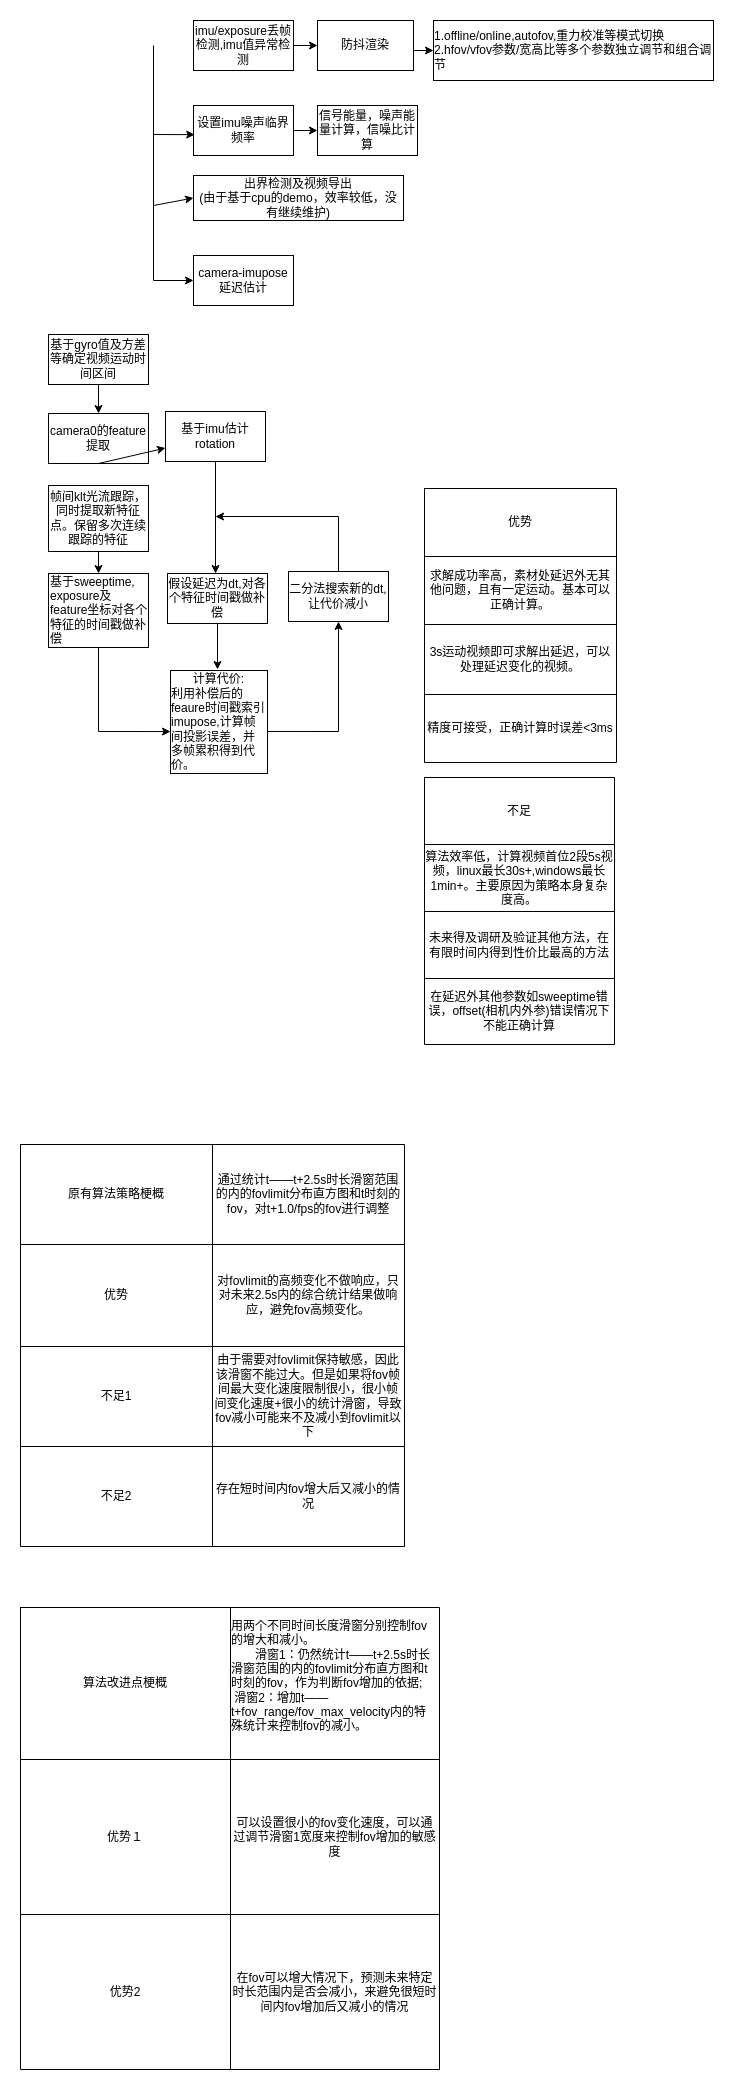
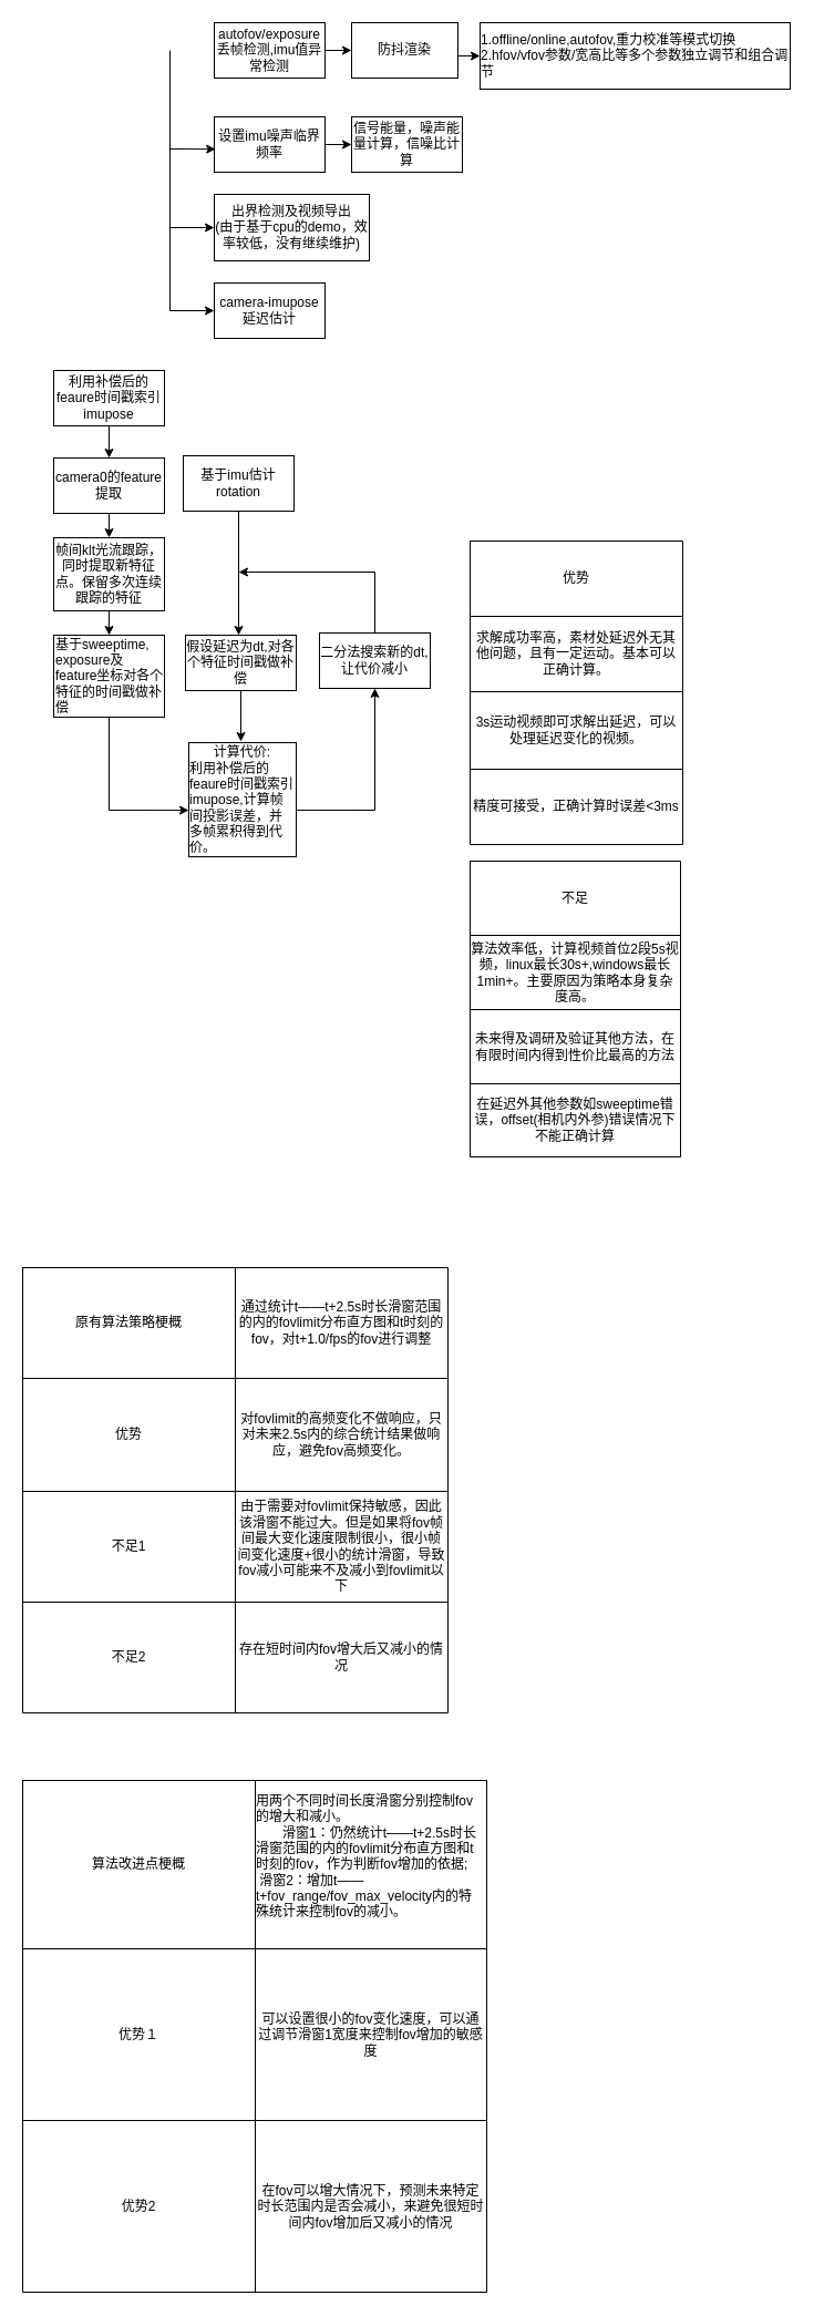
- <mxCell id="2" value="&lt;div&gt;imu/exposure丢帧检测,imu值异常检测&lt;/div&gt;" style="rounded=0;whiteSpace=wrap;html=1;" parent="1" vertex="1"><mxGeometry x="193" y="20" width="100" height="50" as="geometry" /></mxCell>
+ <mxCell id="2" value="&lt;div&gt;autofov/exposure丢帧检测,imu值异常检测&lt;/div&gt;" style="rounded=0;whiteSpace=wrap;html=1;" parent="1" vertex="1"><mxGeometry x="193" y="20" width="100" height="50" as="geometry" /></mxCell>
- <mxCell id="13" value="&lt;div&gt;出界检测及视频导出&lt;/div&gt;&lt;div&gt;(由于基于cpu的demo，效率较低，没有继续维护)&lt;br&gt;&lt;/div&gt;" style="rounded=0;whiteSpace=wrap;html=1;" vertex="1" parent="1"><mxGeometry x="193" y="175" width="210" height="45" as="geometry" /></mxCell>
+ <mxCell id="13" value="&lt;div&gt;出界检测及视频导出&lt;/div&gt;&lt;div&gt;(由于基于cpu的demo，效率较低，没有继续维护)&lt;br&gt;&lt;/div&gt;" style="rounded=0;whiteSpace=wrap;html=1;" vertex="1" parent="1"><mxGeometry x="193" y="175" width="140" height="60" as="geometry" /></mxCell>
- <mxCell id="21" value="基于gyro值及方差等确定视频运动时间区间" style="rounded=0;whiteSpace=wrap;html=1;" vertex="1" parent="1"><mxGeometry x="48" y="334" width="100" height="50" as="geometry" /></mxCell>
+ <mxCell id="21" value="利用补偿后的feaure时间戳索引imupose" style="rounded=0;whiteSpace=wrap;html=1;" vertex="1" parent="1"><mxGeometry x="48" y="334" width="100" height="50" as="geometry" /></mxCell>
- <mxCell id="24" value="" style="endArrow=classic;html=1;rounded=0;shadow=0;exitX=0.5;exitY=1;exitDx=0;exitDy=0;" edge="1" parent="1" source="16" target="15"><mxGeometry width="50" height="50" relative="1" as="geometry"><mxPoint x="306" y="585" as="sourcePoint" /><mxPoint x="356" y="535" as="targetPoint" /></mxGeometry></mxCell>
+ <mxCell id="24" value="" style="endArrow=classic;html=1;rounded=0;shadow=0;exitX=0.5;exitY=1;exitDx=0;exitDy=0;entryX=0.5;entryY=0;entryDx=0;entryDy=0;" edge="1" parent="1" source="16" target="17"><mxGeometry width="50" height="50" relative="1" as="geometry"><mxPoint x="306" y="585" as="sourcePoint" /><mxPoint x="356" y="535" as="targetPoint" /></mxGeometry></mxCell>
